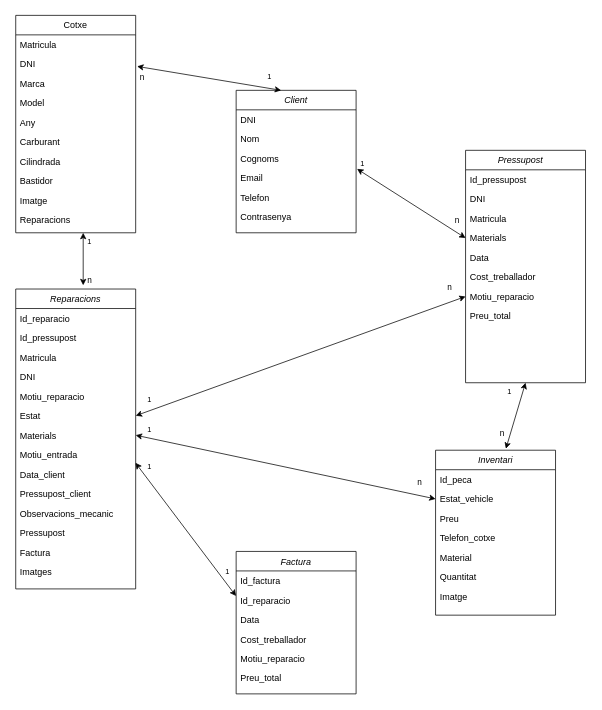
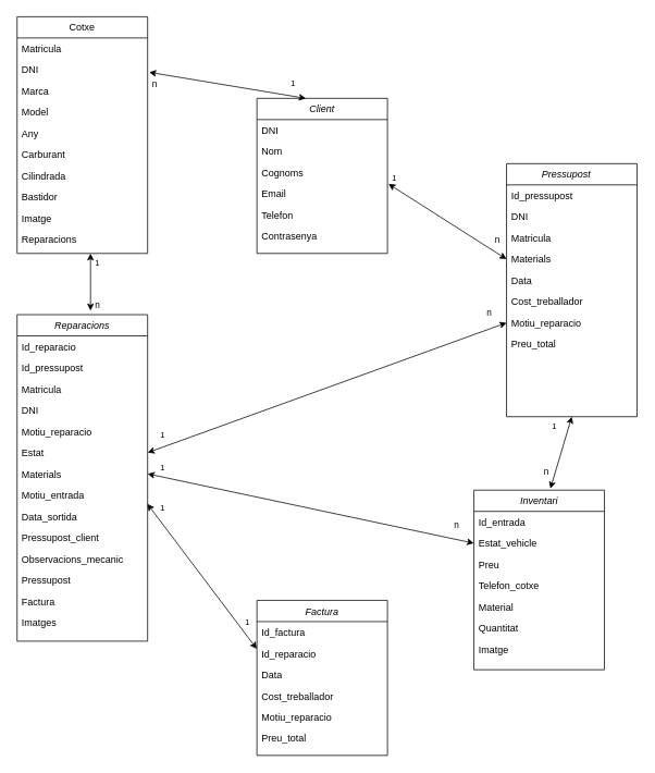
- <mxCell id="29" value="Data_client" style="text;align=left;verticalAlign=top;spacingLeft=4;spacingRight=4;overflow=hidden;rotatable=0;points=[[0,0.5],[1,0.5]];portConstraint=eastwest;rounded=0;shadow=0;html=0;" vertex="1" parent="20"><mxGeometry y="234" width="160" height="26" as="geometry" /></mxCell>
+ <mxCell id="29" value="Data_sortida" style="text;align=left;verticalAlign=top;spacingLeft=4;spacingRight=4;overflow=hidden;rotatable=0;points=[[0,0.5],[1,0.5]];portConstraint=eastwest;rounded=0;shadow=0;html=0;" vertex="1" parent="20"><mxGeometry y="234" width="160" height="26" as="geometry" /></mxCell>
- <mxCell id="45" value="Id_peca        " style="text;align=left;verticalAlign=top;spacingLeft=4;spacingRight=4;overflow=hidden;rotatable=0;points=[[0,0.5],[1,0.5]];portConstraint=eastwest;rounded=0;shadow=0;html=0;" vertex="1" parent="44"><mxGeometry y="26" width="160" height="26" as="geometry" /></mxCell>
+ <mxCell id="45" value="Id_entrada        " style="text;align=left;verticalAlign=top;spacingLeft=4;spacingRight=4;overflow=hidden;rotatable=0;points=[[0,0.5],[1,0.5]];portConstraint=eastwest;rounded=0;shadow=0;html=0;" vertex="1" parent="44"><mxGeometry y="26" width="160" height="26" as="geometry" /></mxCell>
